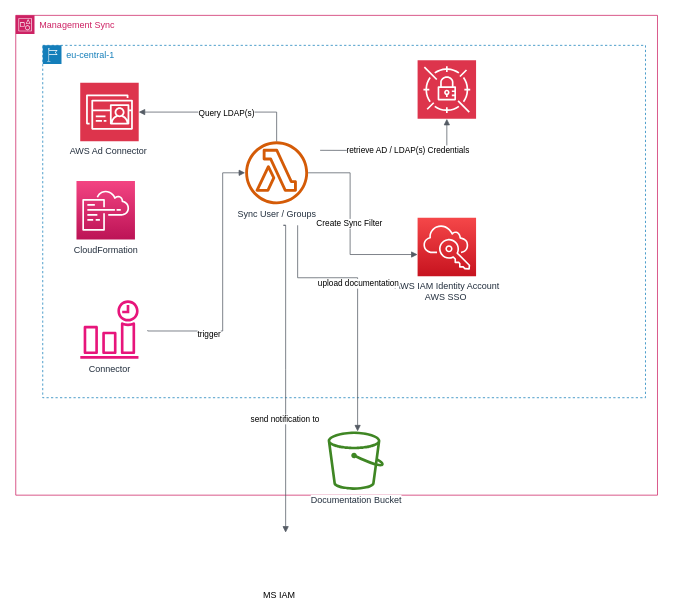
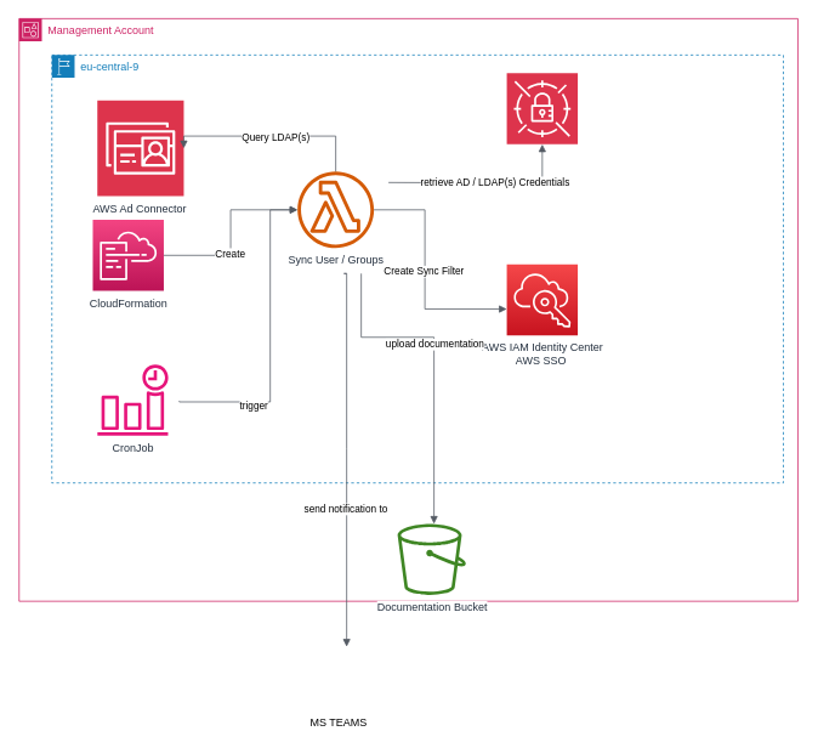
- <mxCell id="2" value="Management Sync" style="points=[[0,0],[0.25,0],[0.5,0],[0.75,0],[1,0],[1,0.25],[1,0.5],[1,0.75],[1,1],[0.75,1],[0.5,1],[0.25,1],[0,1],[0,0.75],[0,0.5],[0,0.25]];outlineConnect=0;gradientColor=none;html=1;whiteSpace=wrap;fontSize=12;fontStyle=0;container=1;pointerEvents=0;collapsible=0;recursiveResize=0;shape=mxgraph.aws4.group;grIcon=mxgraph.aws4.group_account;strokeColor=#CD2264;fillColor=none;verticalAlign=top;align=left;spacingLeft=30;fontColor=#CD2264;dashed=0;labelBackgroundColor=default;" parent="1" vertex="1"><mxGeometry x="20" y="20" width="856" height="640" as="geometry" /></mxCell>
+ <mxCell id="2" value="Management Account" style="points=[[0,0],[0.25,0],[0.5,0],[0.75,0],[1,0],[1,0.25],[1,0.5],[1,0.75],[1,1],[0.75,1],[0.5,1],[0.25,1],[0,1],[0,0.75],[0,0.5],[0,0.25]];outlineConnect=0;gradientColor=none;html=1;whiteSpace=wrap;fontSize=12;fontStyle=0;container=1;pointerEvents=0;collapsible=0;recursiveResize=0;shape=mxgraph.aws4.group;grIcon=mxgraph.aws4.group_account;strokeColor=#CD2264;fillColor=none;verticalAlign=top;align=left;spacingLeft=30;fontColor=#CD2264;dashed=0;labelBackgroundColor=default;" parent="1" vertex="1"><mxGeometry x="20" y="20" width="856" height="640" as="geometry" /></mxCell>
- <mxCell id="3" value="eu-central-1" style="points=[[0,0],[0.25,0],[0.5,0],[0.75,0],[1,0],[1,0.25],[1,0.5],[1,0.75],[1,1],[0.75,1],[0.5,1],[0.25,1],[0,1],[0,0.75],[0,0.5],[0,0.25]];outlineConnect=0;gradientColor=none;html=1;whiteSpace=wrap;fontSize=12;fontStyle=0;container=1;pointerEvents=0;collapsible=0;recursiveResize=0;shape=mxgraph.aws4.group;grIcon=mxgraph.aws4.group_region;strokeColor=#147EBA;fillColor=none;verticalAlign=top;align=left;spacingLeft=30;fontColor=#147EBA;dashed=1;labelBackgroundColor=default;" parent="2" vertex="1"><mxGeometry x="36" y="40" width="804" height="470" as="geometry" /></mxCell>
+ <mxCell id="3" value="eu-central-9" style="points=[[0,0],[0.25,0],[0.5,0],[0.75,0],[1,0],[1,0.25],[1,0.5],[1,0.75],[1,1],[0.75,1],[0.5,1],[0.25,1],[0,1],[0,0.75],[0,0.5],[0,0.25]];outlineConnect=0;gradientColor=none;html=1;whiteSpace=wrap;fontSize=12;fontStyle=0;container=1;pointerEvents=0;collapsible=0;recursiveResize=0;shape=mxgraph.aws4.group;grIcon=mxgraph.aws4.group_region;strokeColor=#147EBA;fillColor=none;verticalAlign=top;align=left;spacingLeft=30;fontColor=#147EBA;dashed=1;labelBackgroundColor=default;" parent="2" vertex="1"><mxGeometry x="36" y="40" width="804" height="470" as="geometry" /></mxCell>
- <mxCell id="11" value="AWS Ad Connector&amp;nbsp;" style="sketch=0;points=[[0,0,0],[0.25,0,0],[0.5,0,0],[0.75,0,0],[1,0,0],[0,1,0],[0.25,1,0],[0.5,1,0],[0.75,1,0],[1,1,0],[0,0.25,0],[0,0.5,0],[0,0.75,0],[1,0.25,0],[1,0.5,0],[1,0.75,0]];outlineConnect=0;fontColor=#232F3E;fillColor=#DD344C;strokeColor=#ffffff;dashed=0;verticalLabelPosition=bottom;verticalAlign=top;align=center;html=1;fontSize=12;fontStyle=0;aspect=fixed;shape=mxgraph.aws4.resourceIcon;resIcon=mxgraph.aws4.directory_service;" vertex="1" parent="3"><mxGeometry x="50" y="50" width="78" height="78" as="geometry" /></mxCell>
+ <mxCell id="11" value="AWS Ad Connector&amp;nbsp;" style="sketch=0;points=[[0,0,0],[0.25,0,0],[0.5,0,0],[0.75,0,0],[1,0,0],[0,1,0],[0.25,1,0],[0.5,1,0],[0.75,1,0],[1,1,0],[0,0.25,0],[0,0.5,0],[0,0.75,0],[1,0.25,0],[1,0.5,0],[1,0.75,0]];outlineConnect=0;fontColor=#232F3E;fillColor=#DD344C;strokeColor=#ffffff;dashed=0;verticalLabelPosition=bottom;verticalAlign=top;align=center;html=1;fontSize=12;fontStyle=0;aspect=fixed;shape=mxgraph.aws4.resourceIcon;resIcon=mxgraph.aws4.directory_service;" vertex="1" parent="3"><mxGeometry x="50" y="50" width="95" height="105" as="geometry" /></mxCell>
+ <mxCell id="7" value="" style="edgeStyle=orthogonalEdgeStyle;html=1;endArrow=block;elbow=vertical;startArrow=none;endFill=1;strokeColor=#545B64;rounded=0;fontColor=#FF0000;" parent="3" edge="1" target="5" source="6"><mxGeometry width="100" relative="1" as="geometry"><mxPoint x="170" y="290" as="sourcePoint" /><mxPoint x="312" y="240" as="targetPoint" /></mxGeometry></mxCell>
+ <mxCell id="8" value="&lt;font color=&quot;#000000&quot; style=&quot;background-color: rgb(255, 255, 255);&quot;&gt;Create&lt;/font&gt;" style="edgeLabel;html=1;align=center;verticalAlign=middle;resizable=0;points=[];fontColor=#FFFFFF;" parent="7" vertex="1" connectable="0"><mxGeometry x="-0.241" y="1" relative="1" as="geometry"><mxPoint as="offset" /></mxGeometry></mxCell>
- <mxCell id="4" value="&lt;span style=&quot;&quot; data-slate-fragment=&quot;JTVCJTdCJTIyX2tleSUyMiUzQSUyMjIxMTllZDg0Yzk0YSUyMiUyQyUyMl90eXBlJTIyJTNBJTIyYmxvY2slMjIlMkMlMjJjaGlsZHJlbiUyMiUzQSU1QiU3QiUyMl9rZXklMjIlM0ElMjJmNjExYTE1OWZhNTElMjIlMkMlMjJfdHlwZSUyMiUzQSUyMnNwYW4lMjIlMkMlMjJtYXJrcyUyMiUzQSU1QiU1RCUyQyUyMnRleHQlMjIlM0ElMjJBV1MlMjBJQU0lMjBJZGVudGl0eSUyMENlbnRlciUyMCUyMiU3RCU1RCUyQyUyMm1hcmtEZWZzJTIyJTNBJTVCJTVEJTJDJTIyc3R5bGUlMjIlM0ElMjJoMyUyMiU3RCU1RA==&quot;&gt;AWS IAM Identity Account &lt;/span&gt;&lt;br&gt;AWS SSO&amp;nbsp;&lt;br&gt;" style="sketch=0;points=[[0,0,0],[0.25,0,0],[0.5,0,0],[0.75,0,0],[1,0,0],[0,1,0],[0.25,1,0],[0.5,1,0],[0.75,1,0],[1,1,0],[0,0.25,0],[0,0.5,0],[0,0.75,0],[1,0.25,0],[1,0.5,0],[1,0.75,0]];outlineConnect=0;fontColor=#232F3E;gradientColor=#F54749;gradientDirection=north;fillColor=#C7131F;strokeColor=#ffffff;dashed=0;verticalLabelPosition=bottom;verticalAlign=top;align=center;html=1;fontSize=12;fontStyle=0;aspect=fixed;shape=mxgraph.aws4.resourceIcon;resIcon=mxgraph.aws4.single_sign_on;labelBackgroundColor=default;" parent="3" vertex="1"><mxGeometry x="500" y="230" width="78" height="78" as="geometry" /></mxCell>
+ <mxCell id="4" value="&lt;span style=&quot;&quot; data-slate-fragment=&quot;JTVCJTdCJTIyX2tleSUyMiUzQSUyMjIxMTllZDg0Yzk0YSUyMiUyQyUyMl90eXBlJTIyJTNBJTIyYmxvY2slMjIlMkMlMjJjaGlsZHJlbiUyMiUzQSU1QiU3QiUyMl9rZXklMjIlM0ElMjJmNjExYTE1OWZhNTElMjIlMkMlMjJfdHlwZSUyMiUzQSUyMnNwYW4lMjIlMkMlMjJtYXJrcyUyMiUzQSU1QiU1RCUyQyUyMnRleHQlMjIlM0ElMjJBV1MlMjBJQU0lMjBJZGVudGl0eSUyMENlbnRlciUyMCUyMiU3RCU1RCUyQyUyMm1hcmtEZWZzJTIyJTNBJTVCJTVEJTJDJTIyc3R5bGUlMjIlM0ElMjJoMyUyMiU3RCU1RA==&quot;&gt;AWS IAM Identity Center &lt;/span&gt;&lt;br&gt;AWS SSO&amp;nbsp;&lt;br&gt;" style="sketch=0;points=[[0,0,0],[0.25,0,0],[0.5,0,0],[0.75,0,0],[1,0,0],[0,1,0],[0.25,1,0],[0.5,1,0],[0.75,1,0],[1,1,0],[0,0.25,0],[0,0.5,0],[0,0.75,0],[1,0.25,0],[1,0.5,0],[1,0.75,0]];outlineConnect=0;fontColor=#232F3E;gradientColor=#F54749;gradientDirection=north;fillColor=#C7131F;strokeColor=#ffffff;dashed=0;verticalLabelPosition=bottom;verticalAlign=top;align=center;html=1;fontSize=12;fontStyle=0;aspect=fixed;shape=mxgraph.aws4.resourceIcon;resIcon=mxgraph.aws4.single_sign_on;labelBackgroundColor=default;" parent="3" vertex="1"><mxGeometry x="500" y="230" width="78" height="78" as="geometry" /></mxCell>
- <mxCell id="19" value="Connector" style="sketch=0;outlineConnect=0;fontColor=#232F3E;gradientColor=none;fillColor=#E7157B;strokeColor=none;dashed=0;verticalLabelPosition=bottom;verticalAlign=top;align=center;html=1;fontSize=12;fontStyle=0;aspect=fixed;pointerEvents=1;shape=mxgraph.aws4.event_time_based;" vertex="1" parent="3"><mxGeometry x="50" y="340" width="78" height="78" as="geometry" /></mxCell>
+ <mxCell id="19" value="CronJob" style="sketch=0;outlineConnect=0;fontColor=#232F3E;gradientColor=none;fillColor=#E7157B;strokeColor=none;dashed=0;verticalLabelPosition=bottom;verticalAlign=top;align=center;html=1;fontSize=12;fontStyle=0;aspect=fixed;pointerEvents=1;shape=mxgraph.aws4.event_time_based;" vertex="1" parent="3"><mxGeometry x="50" y="340" width="78" height="78" as="geometry" /></mxCell>
- <mxCell id="25" value="MS IAM" style="shape=image;html=1;verticalAlign=top;verticalLabelPosition=bottom;labelBackgroundColor=#ffffff;imageAspect=0;aspect=fixed;image=https://cdn0.iconfinder.com/data/icons/logos-microsoft-office-365/128/Microsoft_Office-10-128.png" parent="1" vertex="1"><mxGeometry x="336" y="710" width="70" height="70" as="geometry" /></mxCell>
+ <mxCell id="25" value="MS TEAMS" style="shape=image;html=1;verticalAlign=top;verticalLabelPosition=bottom;labelBackgroundColor=#ffffff;imageAspect=0;aspect=fixed;image=https://cdn0.iconfinder.com/data/icons/logos-microsoft-office-365/128/Microsoft_Office-10-128.png" parent="1" vertex="1"><mxGeometry x="336" y="710" width="70" height="70" as="geometry" /></mxCell>
